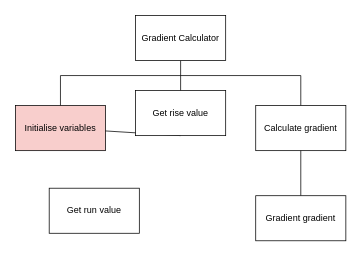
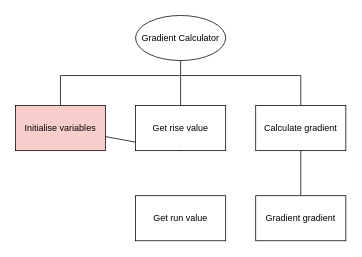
- <mxCell id="3" value="Gradient Calculator" style="rounded=0;whiteSpace=wrap;html=1;" parent="1" vertex="1"><mxGeometry x="180" y="20" width="120" height="60" as="geometry" /></mxCell>
+ <mxCell id="3" value="Gradient Calculator" style="ellipse;whiteSpace=wrap;html=1;" parent="1" vertex="1"><mxGeometry x="180" y="20" width="120" height="60" as="geometry" /></mxCell>
- <mxCell id="10" value="Get rise value" style="rounded=0;whiteSpace=wrap;html=1;" parent="1" vertex="1"><mxGeometry x="180" y="120" width="120" height="60" as="geometry" /></mxCell>
+ <mxCell id="10" value="Get rise value" style="rounded=0;whiteSpace=wrap;html=1;" parent="1" vertex="1"><mxGeometry x="180" y="140" width="120" height="60" as="geometry" /></mxCell>
- <mxCell id="11" value="Get run value" style="rounded=0;whiteSpace=wrap;html=1;" parent="1" vertex="1"><mxGeometry x="65" y="250" width="120" height="60" as="geometry" /></mxCell>
+ <mxCell id="11" value="Get run value" style="rounded=0;whiteSpace=wrap;html=1;" parent="1" vertex="1"><mxGeometry x="180" y="260" width="120" height="60" as="geometry" /></mxCell>
